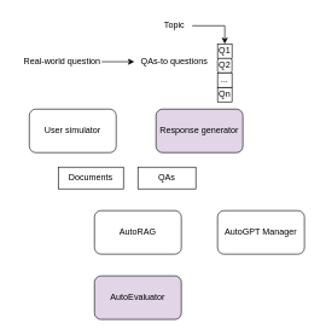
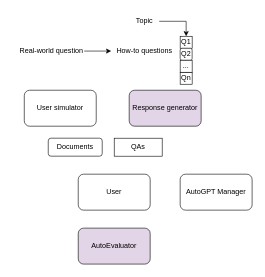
- <mxCell id="4" value="QAs-to questions" style="text;html=1;align=center;verticalAlign=middle;resizable=0;points=[];autosize=1;strokeColor=none;fillColor=none;" parent="1" vertex="1"><mxGeometry x="180" y="70" width="120" height="30" as="geometry" /></mxCell>
+ <mxCell id="4" value="How-to questions" style="text;html=1;align=center;verticalAlign=middle;resizable=0;points=[];autosize=1;strokeColor=none;fillColor=none;" parent="1" vertex="1"><mxGeometry x="180" y="70" width="120" height="30" as="geometry" /></mxCell>
- <mxCell id="14" value="Documents" style="whiteSpace=wrap;html=1;" vertex="1" parent="1"><mxGeometry x="80" y="230" width="90" height="30" as="geometry" /></mxCell>
+ <mxCell id="14" value="Documents" style="whiteSpace=wrap;html=1;rounded=1;" vertex="1" parent="1"><mxGeometry x="80" y="230" width="90" height="30" as="geometry" /></mxCell>
- <mxCell id="16" value="AutoRAG" style="rounded=1;whiteSpace=wrap;html=1;" vertex="1" parent="1"><mxGeometry x="130" y="290" width="120" height="60" as="geometry" /></mxCell>
+ <mxCell id="16" value="User" style="rounded=1;whiteSpace=wrap;html=1;" vertex="1" parent="1"><mxGeometry x="130" y="290" width="120" height="60" as="geometry" /></mxCell>
